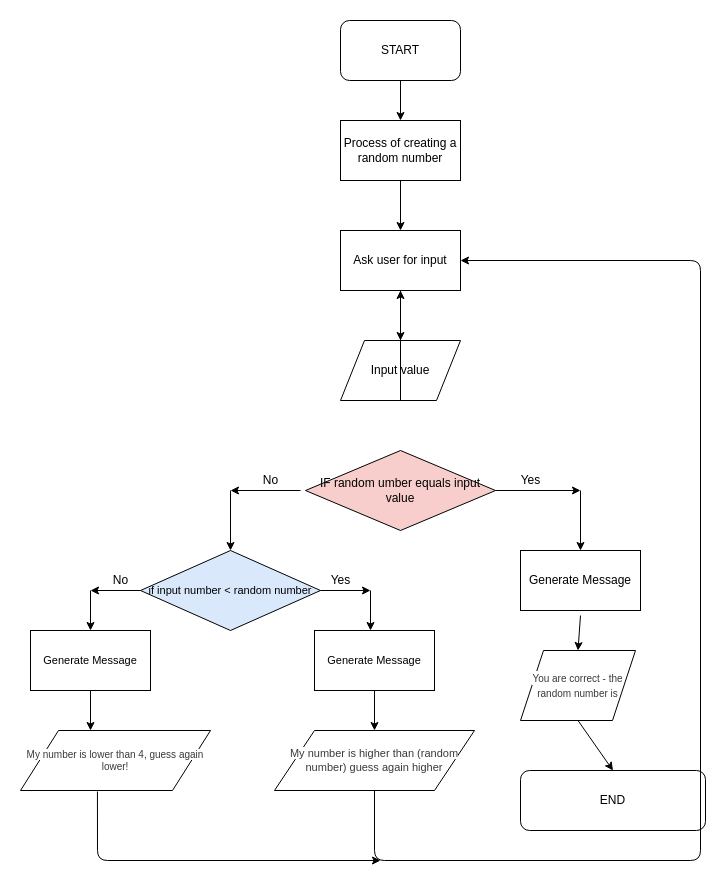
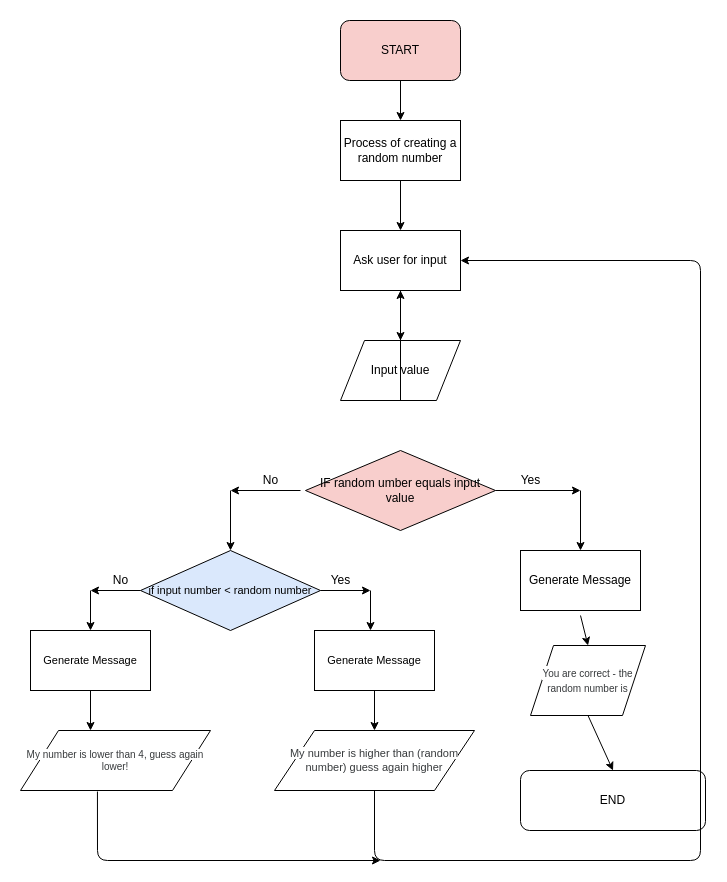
- <mxCell id="2" value="START" style="rounded=1;whiteSpace=wrap;html=1;" vertex="1" parent="1"><mxGeometry x="340" y="20" width="120" height="60" as="geometry" /></mxCell>
+ <mxCell id="2" value="START" style="rounded=1;whiteSpace=wrap;html=1;fillColor=#f8cecc;" vertex="1" parent="1"><mxGeometry x="340" y="20" width="120" height="60" as="geometry" /></mxCell>
- <mxCell id="18" value="&lt;span style=&quot;color: rgb(55 , 58 , 60) ; text-align: left ; background-color: rgb(255 , 255 , 255)&quot;&gt;&lt;font style=&quot;font-size: 10px&quot;&gt;You are correct - the random number is&lt;/font&gt;&lt;/span&gt;" style="shape=parallelogram;perimeter=parallelogramPerimeter;whiteSpace=wrap;html=1;" vertex="1" parent="1"><mxGeometry x="520" y="650" width="115" height="70" as="geometry" /></mxCell>
+ <mxCell id="18" value="&lt;span style=&quot;color: rgb(55 , 58 , 60) ; text-align: left ; background-color: rgb(255 , 255 , 255)&quot;&gt;&lt;font style=&quot;font-size: 10px&quot;&gt;You are correct - the random number is&lt;/font&gt;&lt;/span&gt;" style="shape=parallelogram;perimeter=parallelogramPerimeter;whiteSpace=wrap;html=1;" vertex="1" parent="1"><mxGeometry x="530" y="645" width="115" height="70" as="geometry" /></mxCell>
